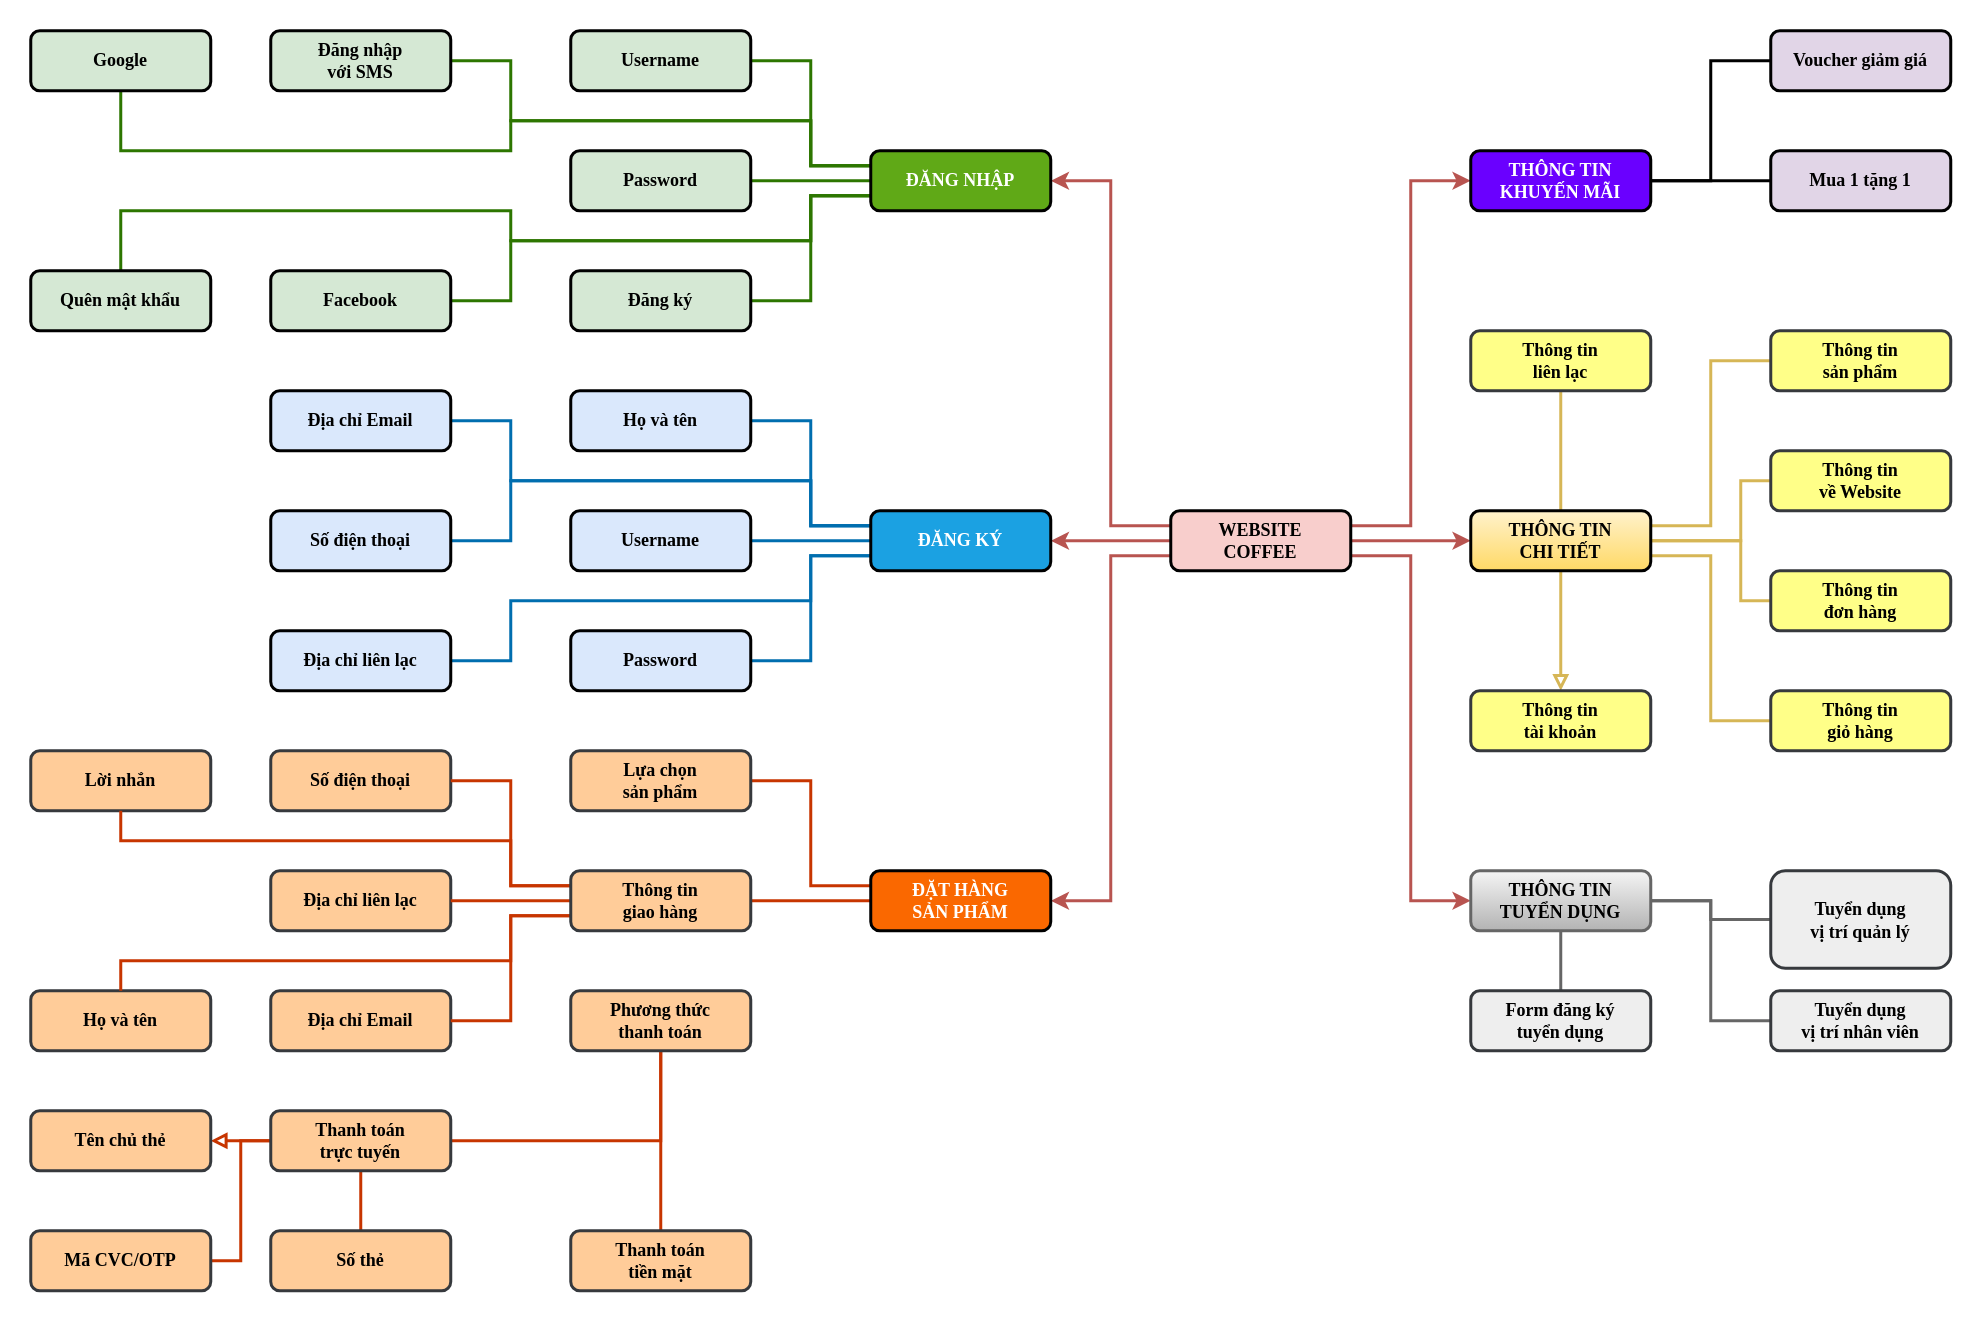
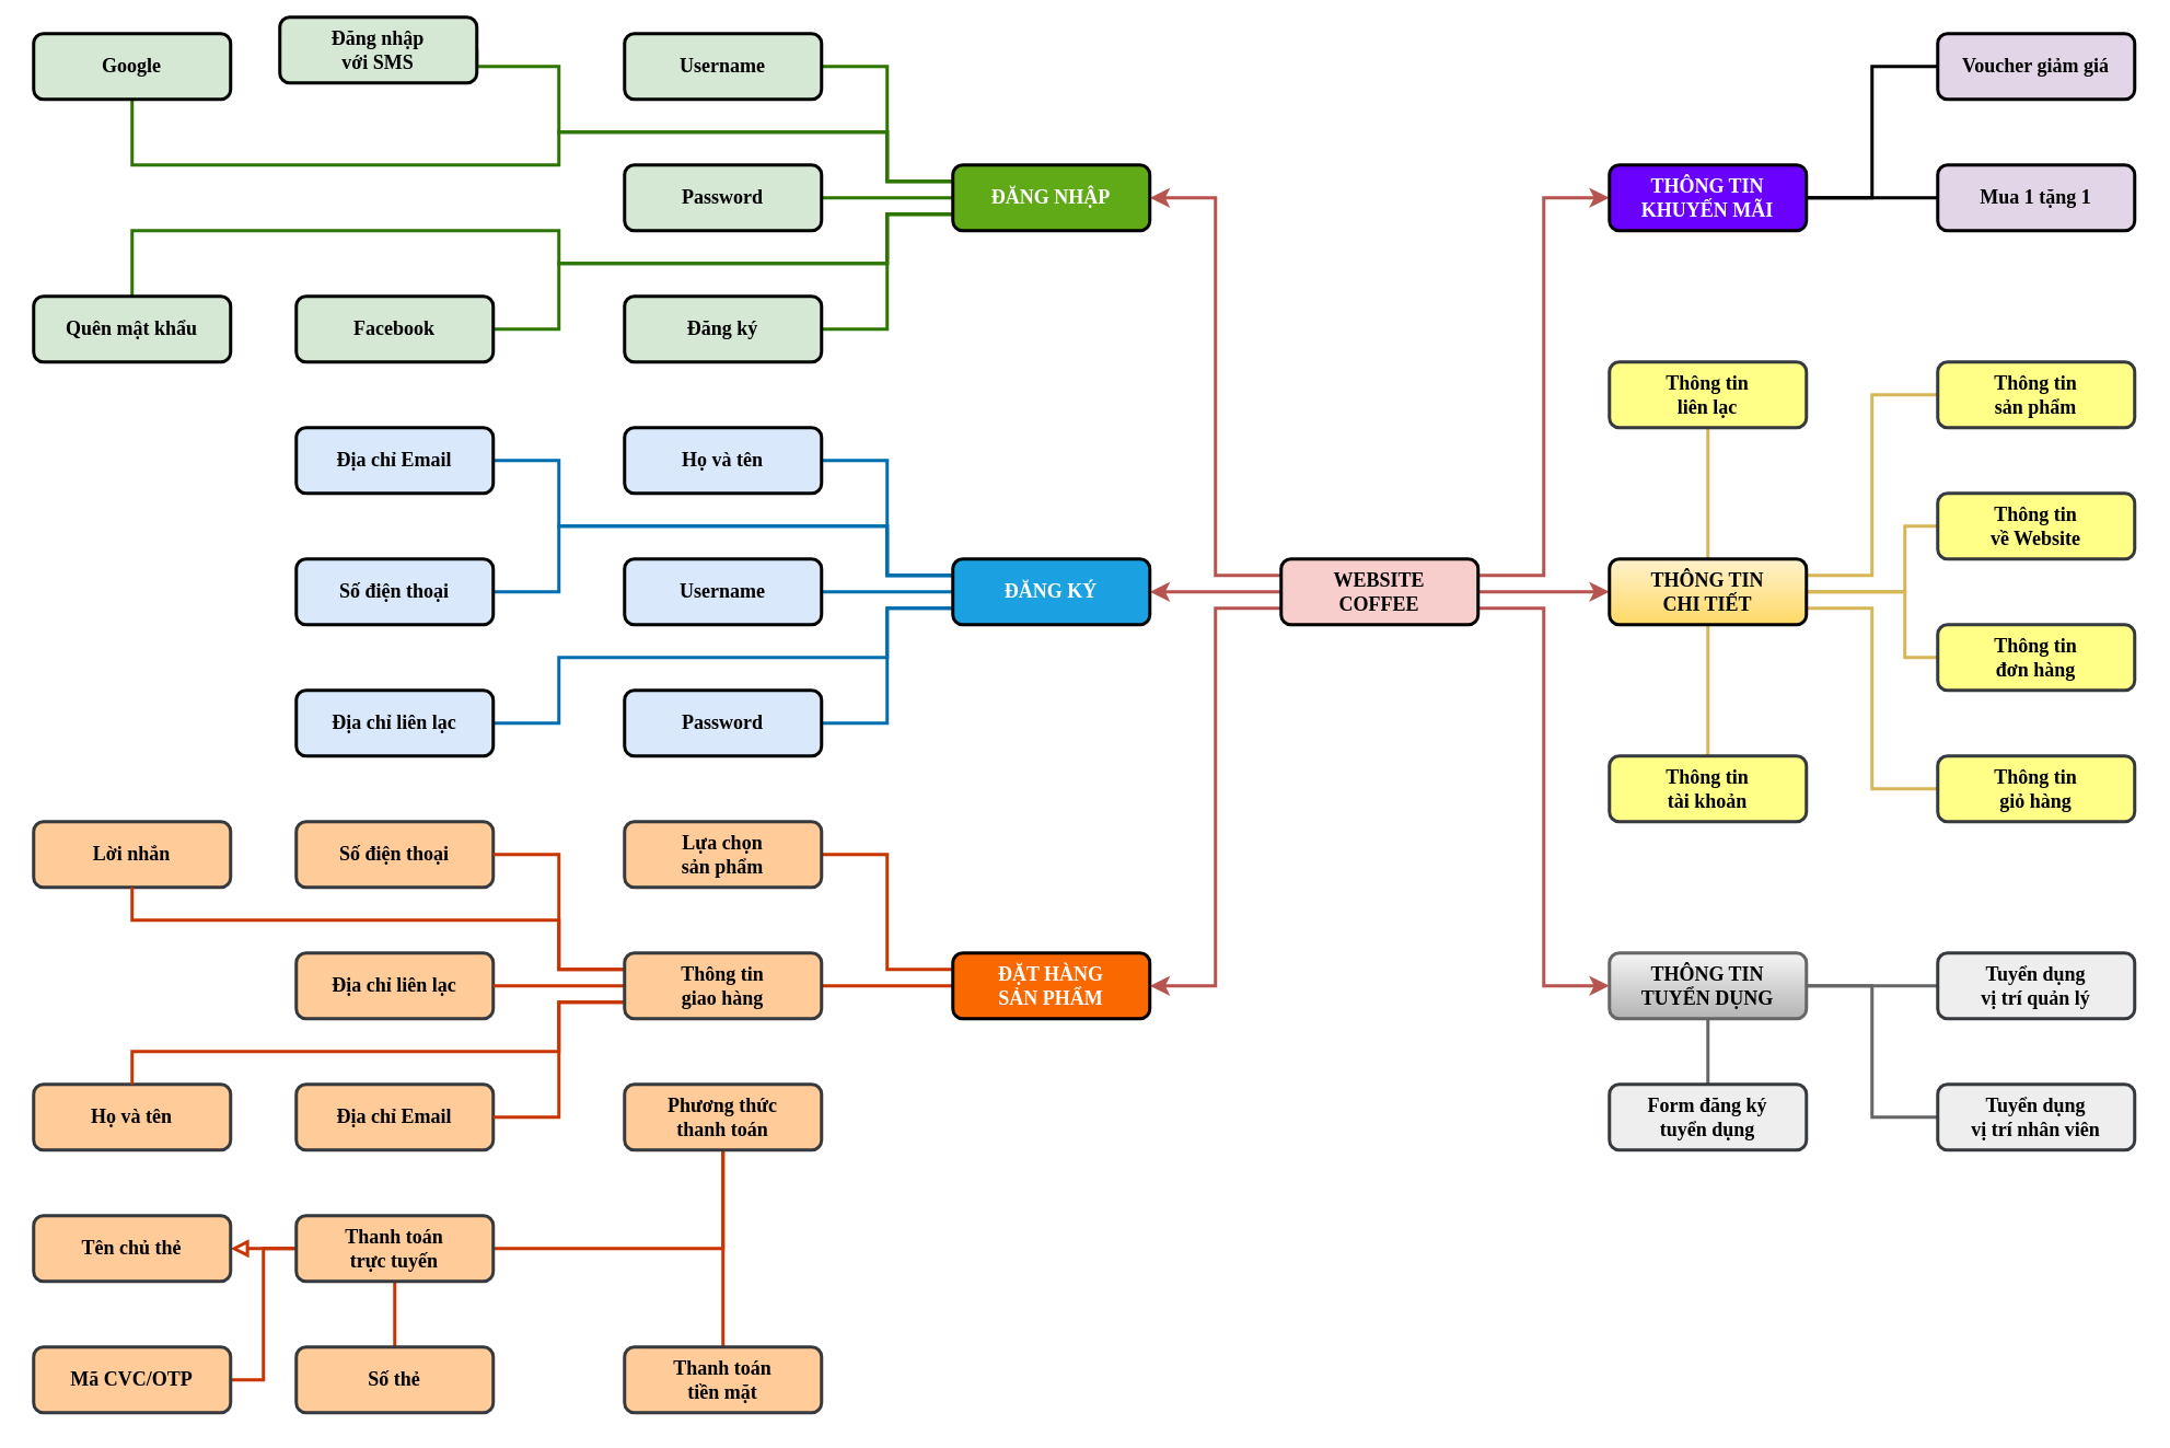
- <mxCell id="22" value="Đăng nhập&lt;br&gt;với SMS" style="rounded=1;whiteSpace=wrap;html=1;strokeWidth=2;fontFamily=Tahoma;fontSize=12;fontStyle=1;fillColor=#d5e8d4;strokeColor=#000000;" parent="1" vertex="1"><mxGeometry x="180" y="20" width="120" height="40" as="geometry" /></mxCell>
+ <mxCell id="22" value="Đăng nhập&lt;br&gt;với SMS" style="rounded=1;whiteSpace=wrap;html=1;strokeWidth=2;fontFamily=Tahoma;fontSize=12;fontStyle=1;fillColor=#d5e8d4;strokeColor=#000000;" parent="1" vertex="1"><mxGeometry x="170" y="10" width="120" height="40" as="geometry" /></mxCell>
- <mxCell id="31" style="edgeStyle=orthogonalEdgeStyle;rounded=0;orthogonalLoop=1;jettySize=auto;html=1;strokeWidth=2;fontFamily=Tahoma;fontSize=12;fontColor=#FFFFFF;endArrow=block;endFill=0;targetPerimeterSpacing=5;entryX=0.5;entryY=0;entryDx=0;entryDy=0;fillColor=#fff2cc;gradientColor=#ffd966;strokeColor=#d6b656;" parent="1" source="37" target="85" edge="1"><mxGeometry relative="1" as="geometry" /></mxCell>
+ <mxCell id="31" style="edgeStyle=orthogonalEdgeStyle;rounded=0;orthogonalLoop=1;jettySize=auto;html=1;strokeWidth=2;fontFamily=Tahoma;fontSize=12;fontColor=#FFFFFF;endArrow=none;endFill=0;targetPerimeterSpacing=5;entryX=0.5;entryY=0;entryDx=0;entryDy=0;fillColor=#fff2cc;gradientColor=#ffd966;strokeColor=#d6b656;" parent="1" source="37" target="85" edge="1"><mxGeometry relative="1" as="geometry" /></mxCell>
- <mxCell id="80" value="Tuyển dụng&lt;br&gt;vị trí quản lý" style="rounded=1;whiteSpace=wrap;html=1;strokeWidth=2;fontFamily=Tahoma;fontSize=12;fontStyle=1;fillColor=#eeeeee;strokeColor=#36393d;" parent="1" vertex="1"><mxGeometry x="1180" y="580" width="120" height="65" as="geometry" /></mxCell>
+ <mxCell id="80" value="Tuyển dụng&lt;br&gt;vị trí quản lý" style="rounded=1;whiteSpace=wrap;html=1;strokeWidth=2;fontFamily=Tahoma;fontSize=12;fontStyle=1;fillColor=#eeeeee;strokeColor=#36393d;" parent="1" vertex="1"><mxGeometry x="1180" y="580" width="120" height="40" as="geometry" /></mxCell>
